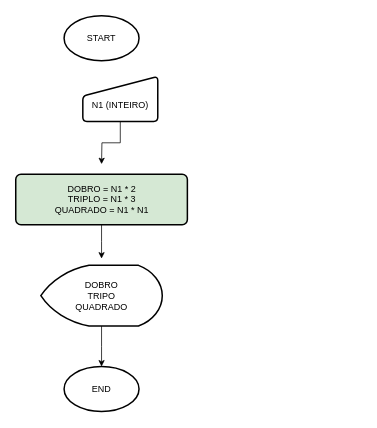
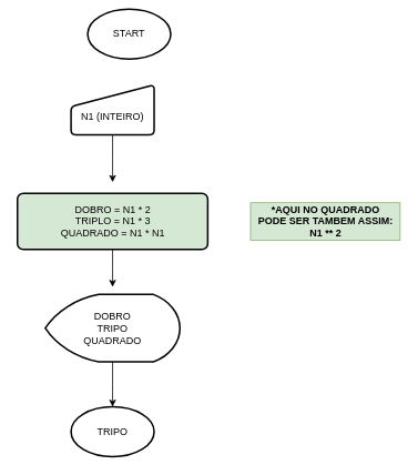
- <mxCell id="2" value="START" style="strokeWidth=2;html=1;shape=mxgraph.flowchart.start_1;whiteSpace=wrap;" vertex="1" parent="1"><mxGeometry x="85" y="20" width="100" height="60" as="geometry" /></mxCell>
+ <mxCell id="2" value="START" style="strokeWidth=2;html=1;shape=mxgraph.flowchart.start_1;whiteSpace=wrap;" vertex="1" parent="1"><mxGeometry x="105" y="10" width="100" height="60" as="geometry" /></mxCell>
- <mxCell id="5" value="&lt;br&gt;N1 (INTEIRO)" style="html=1;strokeWidth=2;shape=manualInput;whiteSpace=wrap;rounded=1;size=26;arcSize=11;" vertex="1" parent="1"><mxGeometry x="110" y="101" width="100" height="60" as="geometry" /></mxCell>
+ <mxCell id="5" value="&lt;br&gt;N1 (INTEIRO)" style="html=1;strokeWidth=2;shape=manualInput;whiteSpace=wrap;rounded=1;size=26;arcSize=11;" vertex="1" parent="1"><mxGeometry x="85" y="101" width="100" height="60" as="geometry" /></mxCell>
+ <mxCell id="10" value="&lt;b style=&quot;background-color: rgb(213 , 232 , 212)&quot;&gt;*AQUI NO QUADRADO&lt;br&gt;PODE SER TAMBEM ASSIM:&lt;br&gt;N1 ** 2&lt;/b&gt;" style="text;html=1;align=center;verticalAlign=middle;resizable=0;points=[];autosize=1;fillColor=#d5e8d4;strokeColor=#82b366;" vertex="1" parent="1"><mxGeometry x="301" y="242.75" width="180" height="45" as="geometry" /></mxCell>
- <mxCell id="3" value="END" style="strokeWidth=2;html=1;shape=mxgraph.flowchart.start_1;whiteSpace=wrap;" vertex="1" parent="1"><mxGeometry x="85" y="488" width="100" height="60" as="geometry" /></mxCell>
+ <mxCell id="3" value="TRIPO" style="strokeWidth=2;html=1;shape=mxgraph.flowchart.start_1;whiteSpace=wrap;" vertex="1" parent="1"><mxGeometry x="85" y="488" width="100" height="60" as="geometry" /></mxCell>
